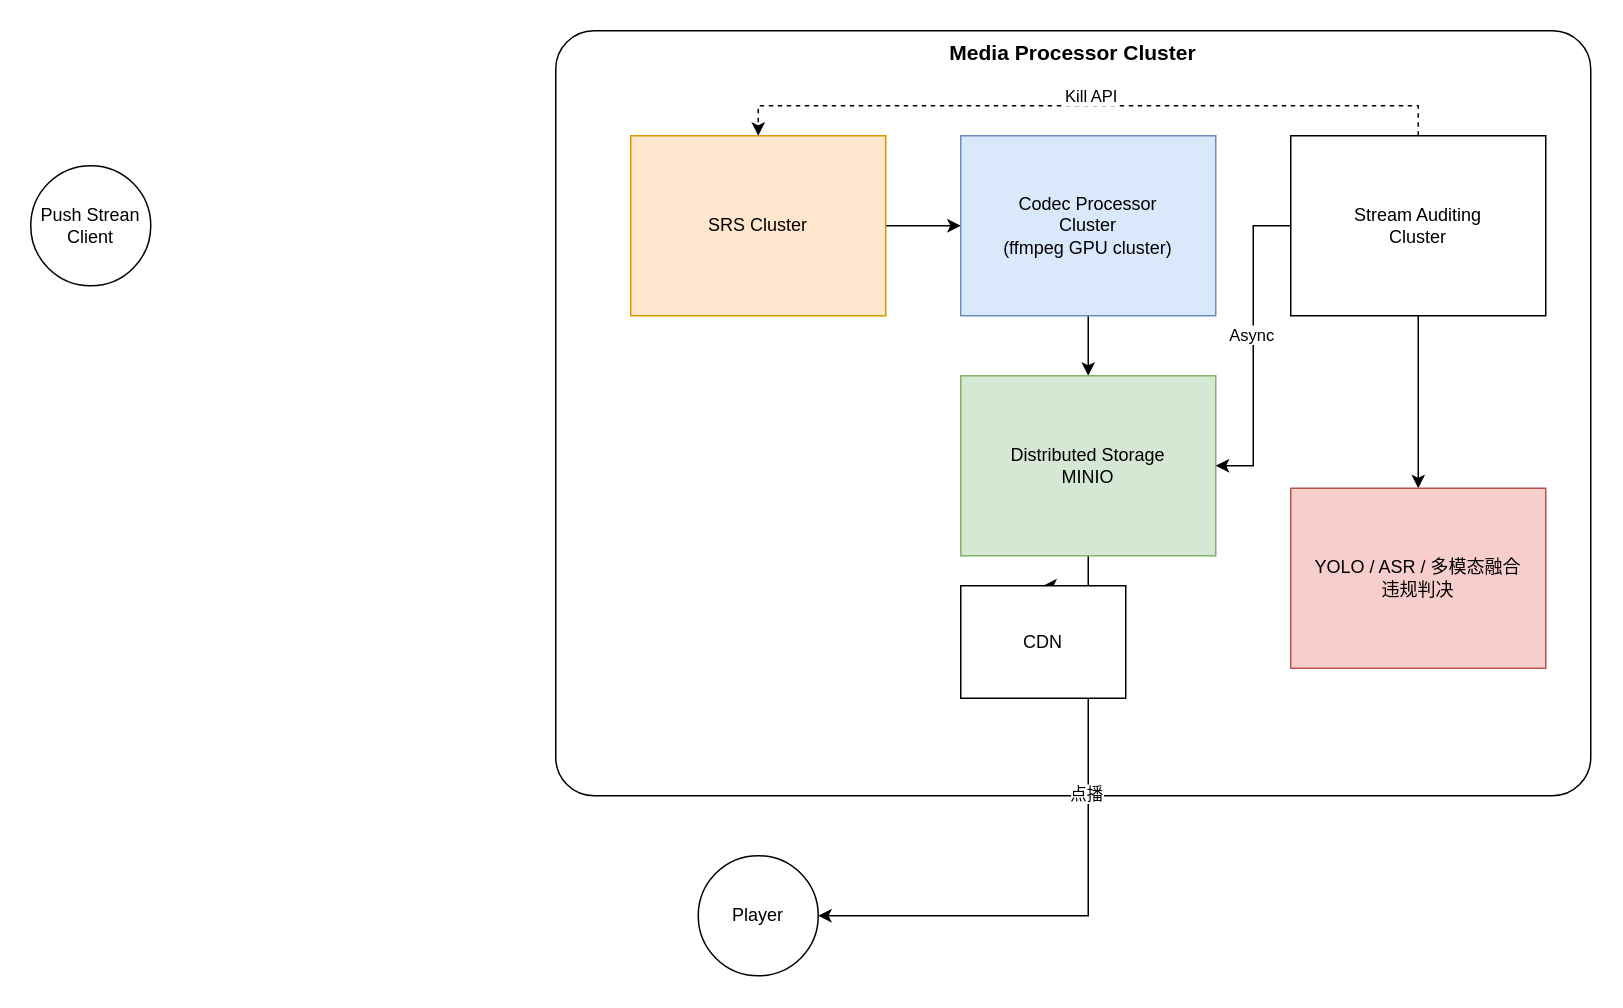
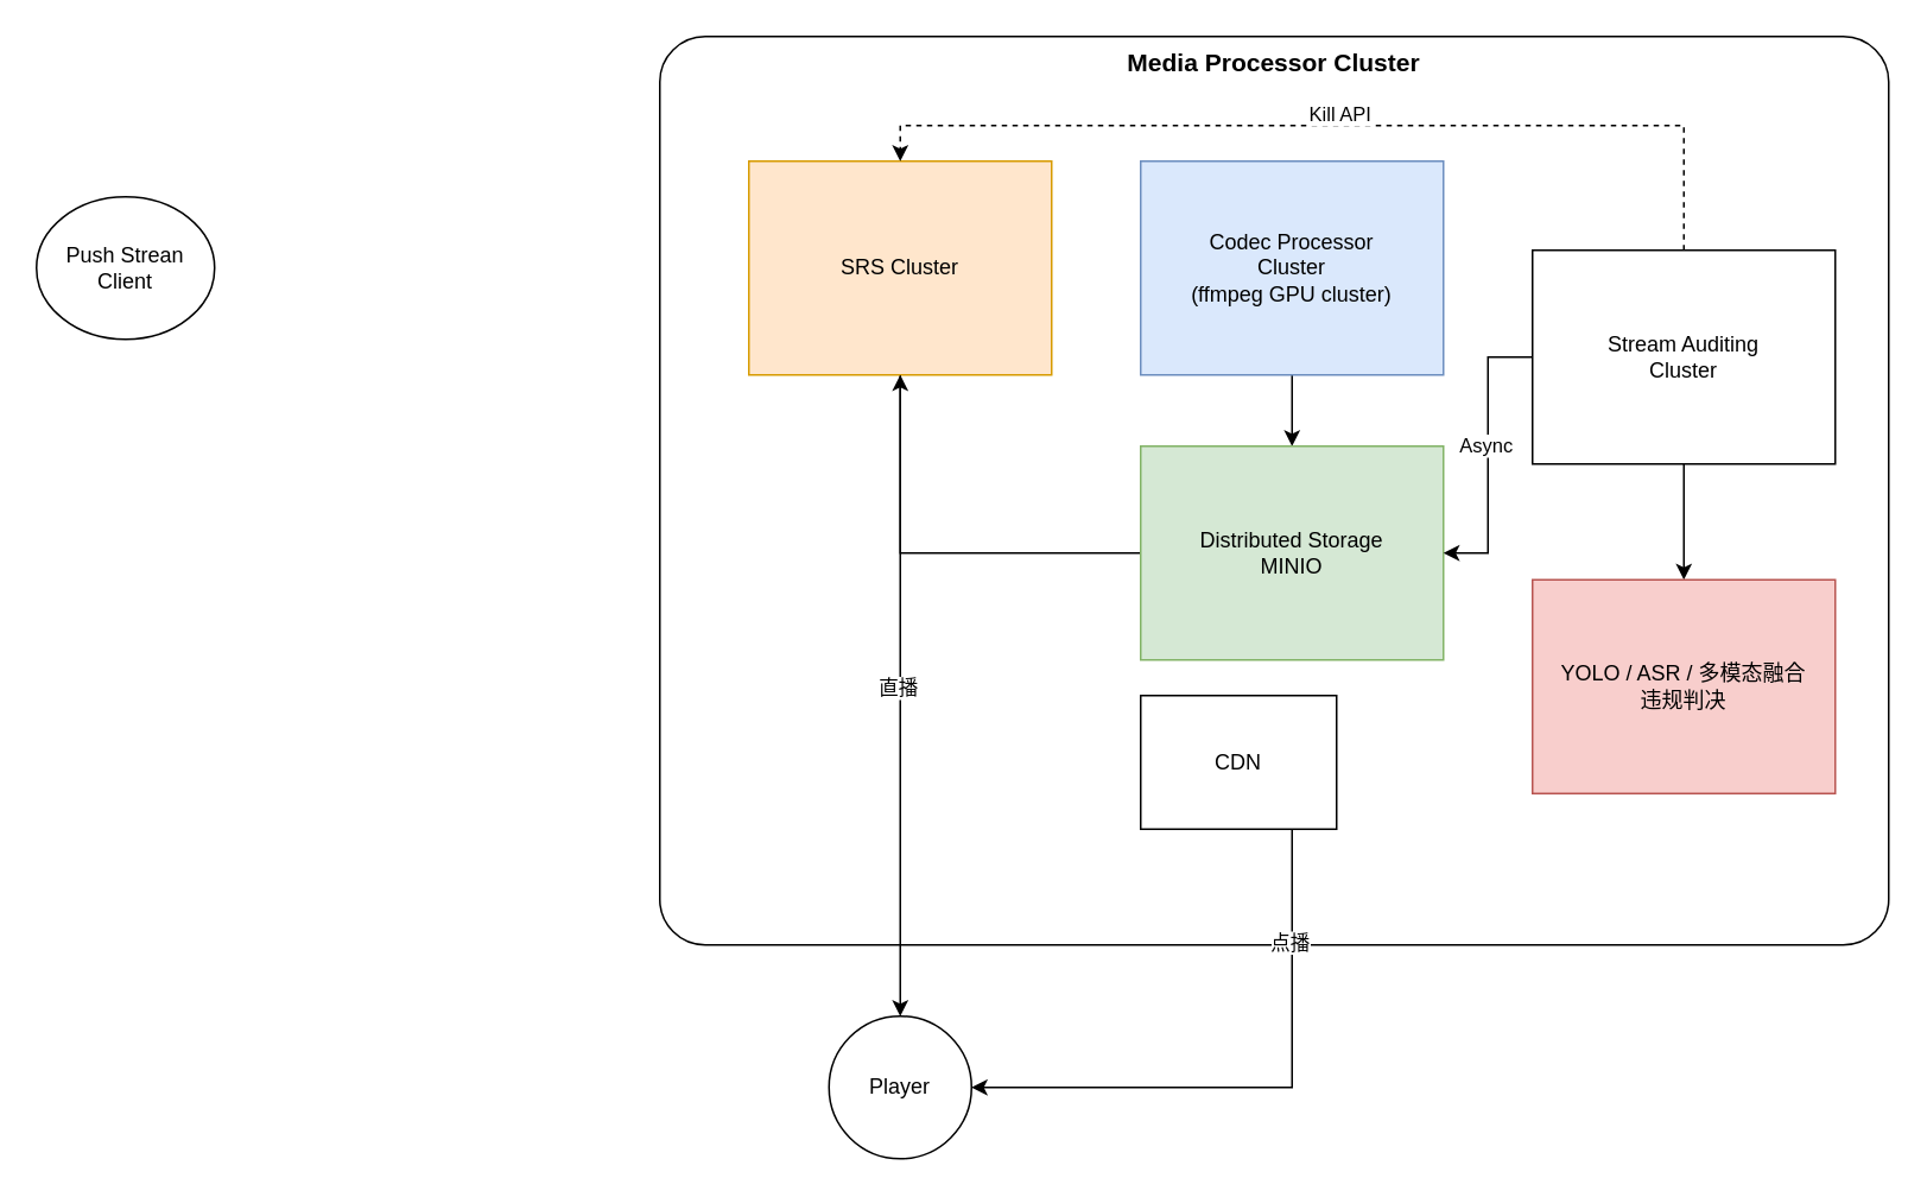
- <mxCell id="9" value="Push Strean&lt;br&gt;Client" style="ellipse;whiteSpace=wrap;html=1;aspect=fixed;" parent="1" vertex="1"><mxGeometry x="20" y="110" width="80" height="80" as="geometry" /></mxCell>
+ <mxCell id="9" value="Push Strean&lt;br&gt;Client" style="ellipse;whiteSpace=wrap;html=1;aspect=fixed;" parent="1" vertex="1"><mxGeometry x="20" y="110" width="100" height="80" as="geometry" /></mxCell>
- <mxCell id="3" style="edgeStyle=orthogonalEdgeStyle;rounded=0;orthogonalLoop=1;jettySize=auto;html=1;entryX=0;entryY=0.5;entryDx=0;entryDy=0;" parent="1" source="6" target="8" edge="1"><mxGeometry relative="1" as="geometry" /></mxCell>
- <mxCell id="20" value="Stream Auditing&lt;br&gt;Cluster" style="rounded=0;whiteSpace=wrap;html=1;" parent="1" vertex="1"><mxGeometry x="860" y="90" width="170" height="120" as="geometry" /></mxCell>
+ <mxCell id="20" value="Stream Auditing&lt;br&gt;Cluster" style="rounded=0;whiteSpace=wrap;html=1;" parent="1" vertex="1"><mxGeometry x="860" y="140" width="170" height="120" as="geometry" /></mxCell>
- <mxCell id="10" style="edgeStyle=orthogonalEdgeStyle;rounded=0;orthogonalLoop=1;jettySize=auto;html=1;" parent="1" source="11" target="14" edge="1"><mxGeometry relative="1" as="geometry" /></mxCell>
+ <mxCell id="10" style="edgeStyle=orthogonalEdgeStyle;rounded=0;orthogonalLoop=1;jettySize=auto;html=1;" parent="1" source="11" target="6" edge="1"><mxGeometry relative="1" as="geometry" /></mxCell>
+ <mxCell id="4" style="edgeStyle=orthogonalEdgeStyle;rounded=0;orthogonalLoop=1;jettySize=auto;html=1;entryX=0.5;entryY=0;entryDx=0;entryDy=0;" edge="1" parent="1" source="6" target="21"><mxGeometry relative="1" as="geometry" /></mxCell>
+ <mxCell id="5" value="直播" style="edgeLabel;html=1;align=center;verticalAlign=middle;resizable=0;points=[];" vertex="1" connectable="0" parent="4"><mxGeometry x="-0.03" y="-2" relative="1" as="geometry"><mxPoint as="offset" /></mxGeometry></mxCell>
